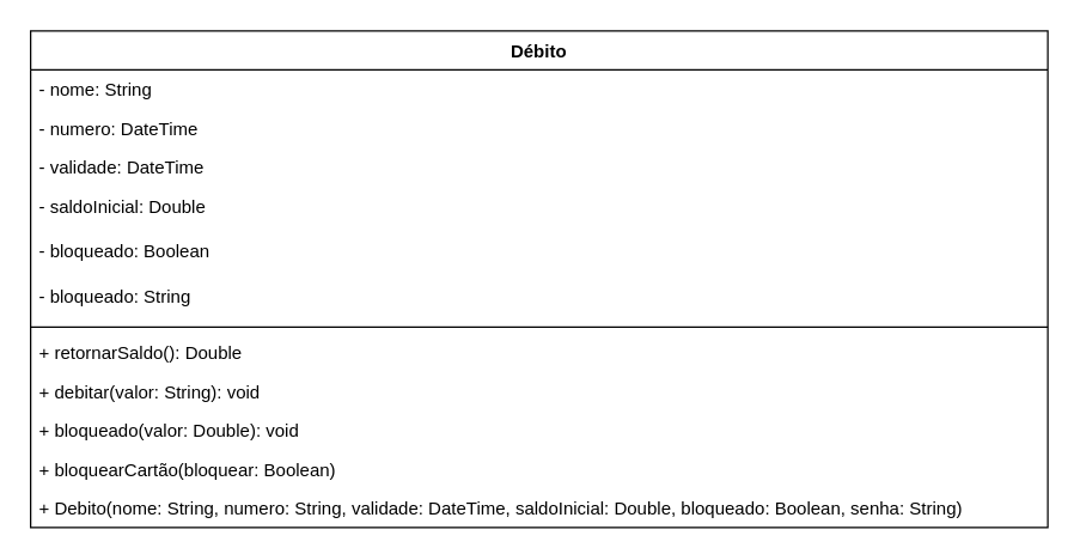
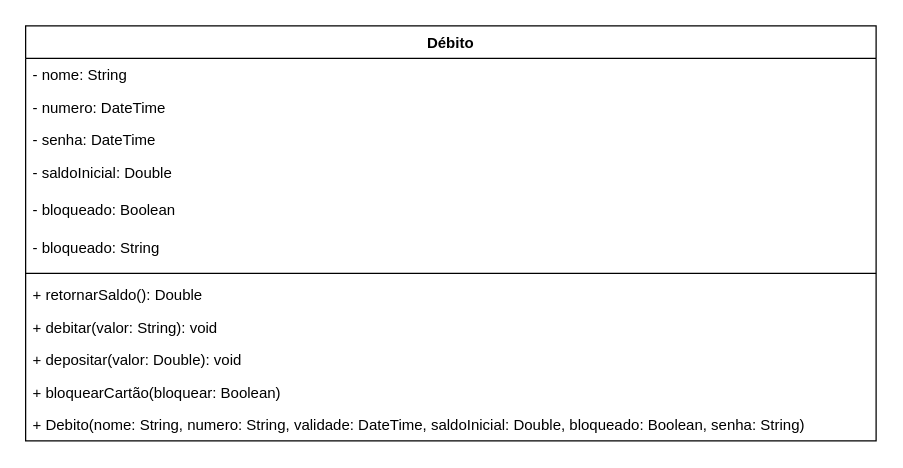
- <mxCell id="5" value="- validade: DateTime" style="text;strokeColor=none;fillColor=none;align=left;verticalAlign=top;spacingLeft=4;spacingRight=4;overflow=hidden;rotatable=0;points=[[0,0.5],[1,0.5]];portConstraint=eastwest;" vertex="1" parent="2"><mxGeometry y="78" width="680" height="26" as="geometry" /></mxCell>
+ <mxCell id="5" value="- senha: DateTime" style="text;strokeColor=none;fillColor=none;align=left;verticalAlign=top;spacingLeft=4;spacingRight=4;overflow=hidden;rotatable=0;points=[[0,0.5],[1,0.5]];portConstraint=eastwest;" vertex="1" parent="2"><mxGeometry y="78" width="680" height="26" as="geometry" /></mxCell>
- <mxCell id="12" value="+ bloqueado(valor: Double): void " style="text;strokeColor=none;fillColor=none;align=left;verticalAlign=top;spacingLeft=4;spacingRight=4;overflow=hidden;rotatable=0;points=[[0,0.5],[1,0.5]];portConstraint=eastwest;" vertex="1" parent="2"><mxGeometry y="254" width="680" height="26" as="geometry" /></mxCell>
+ <mxCell id="12" value="+ depositar(valor: Double): void " style="text;strokeColor=none;fillColor=none;align=left;verticalAlign=top;spacingLeft=4;spacingRight=4;overflow=hidden;rotatable=0;points=[[0,0.5],[1,0.5]];portConstraint=eastwest;" vertex="1" parent="2"><mxGeometry y="254" width="680" height="26" as="geometry" /></mxCell>
